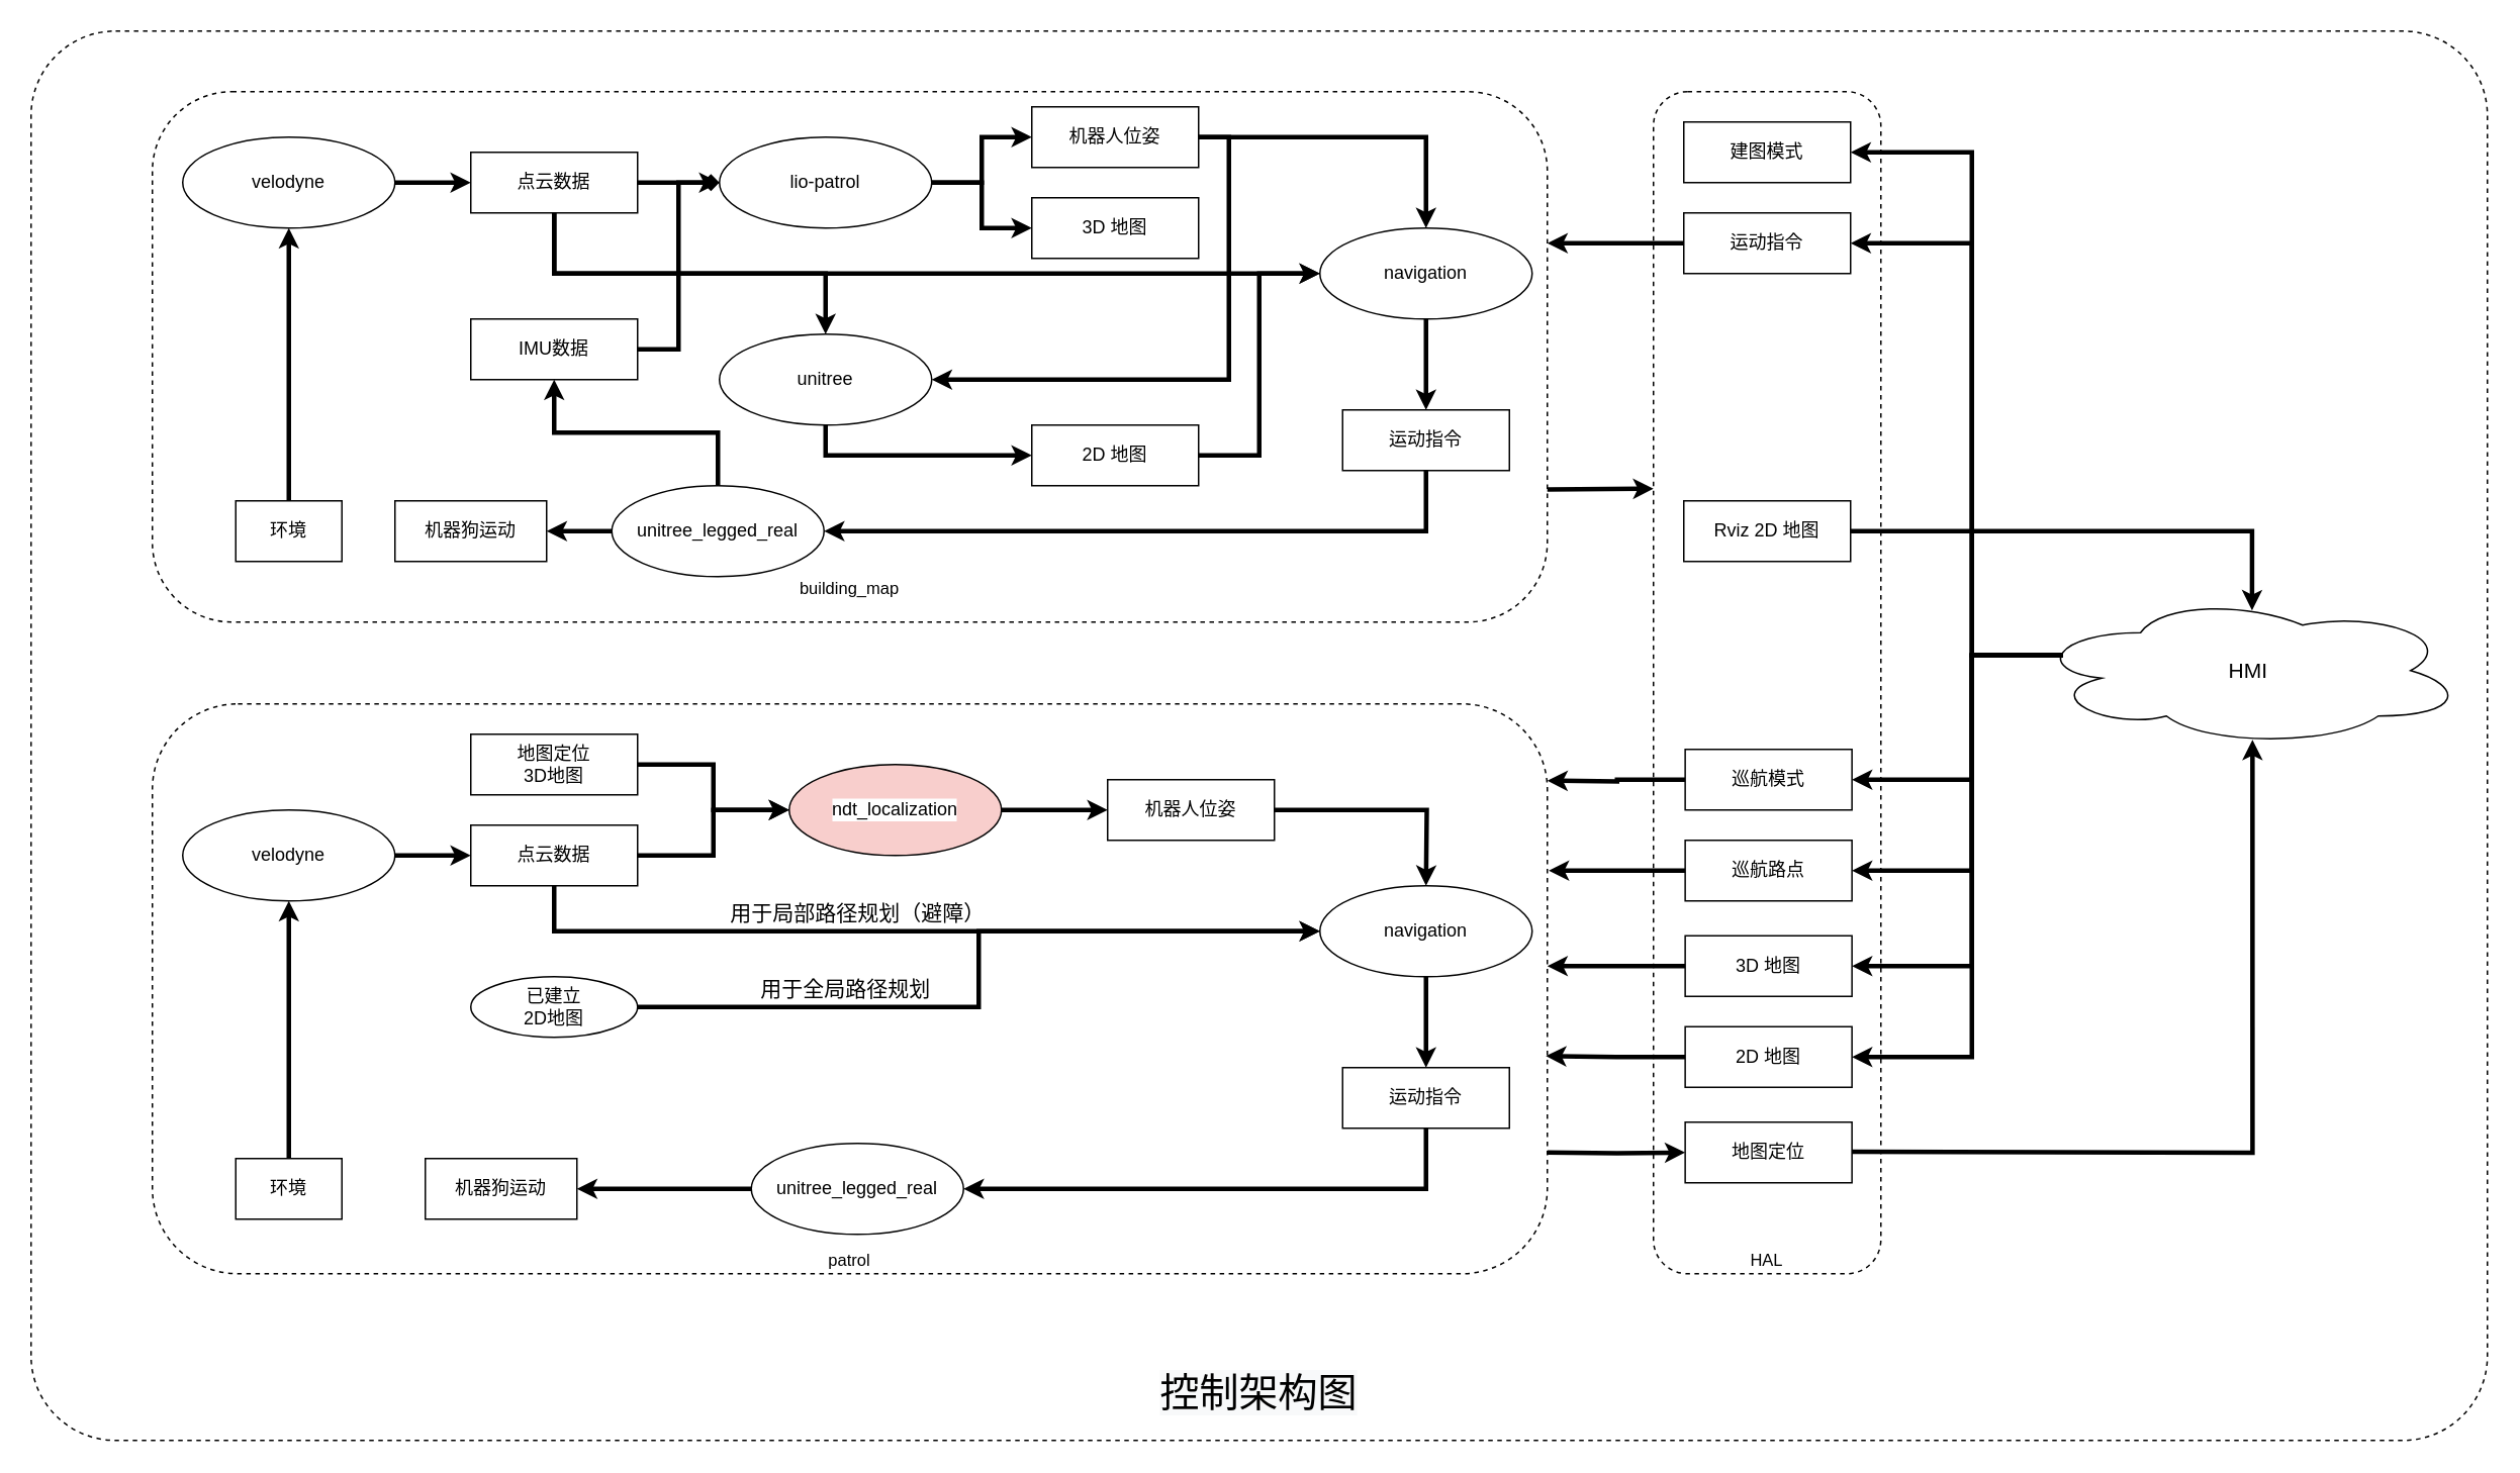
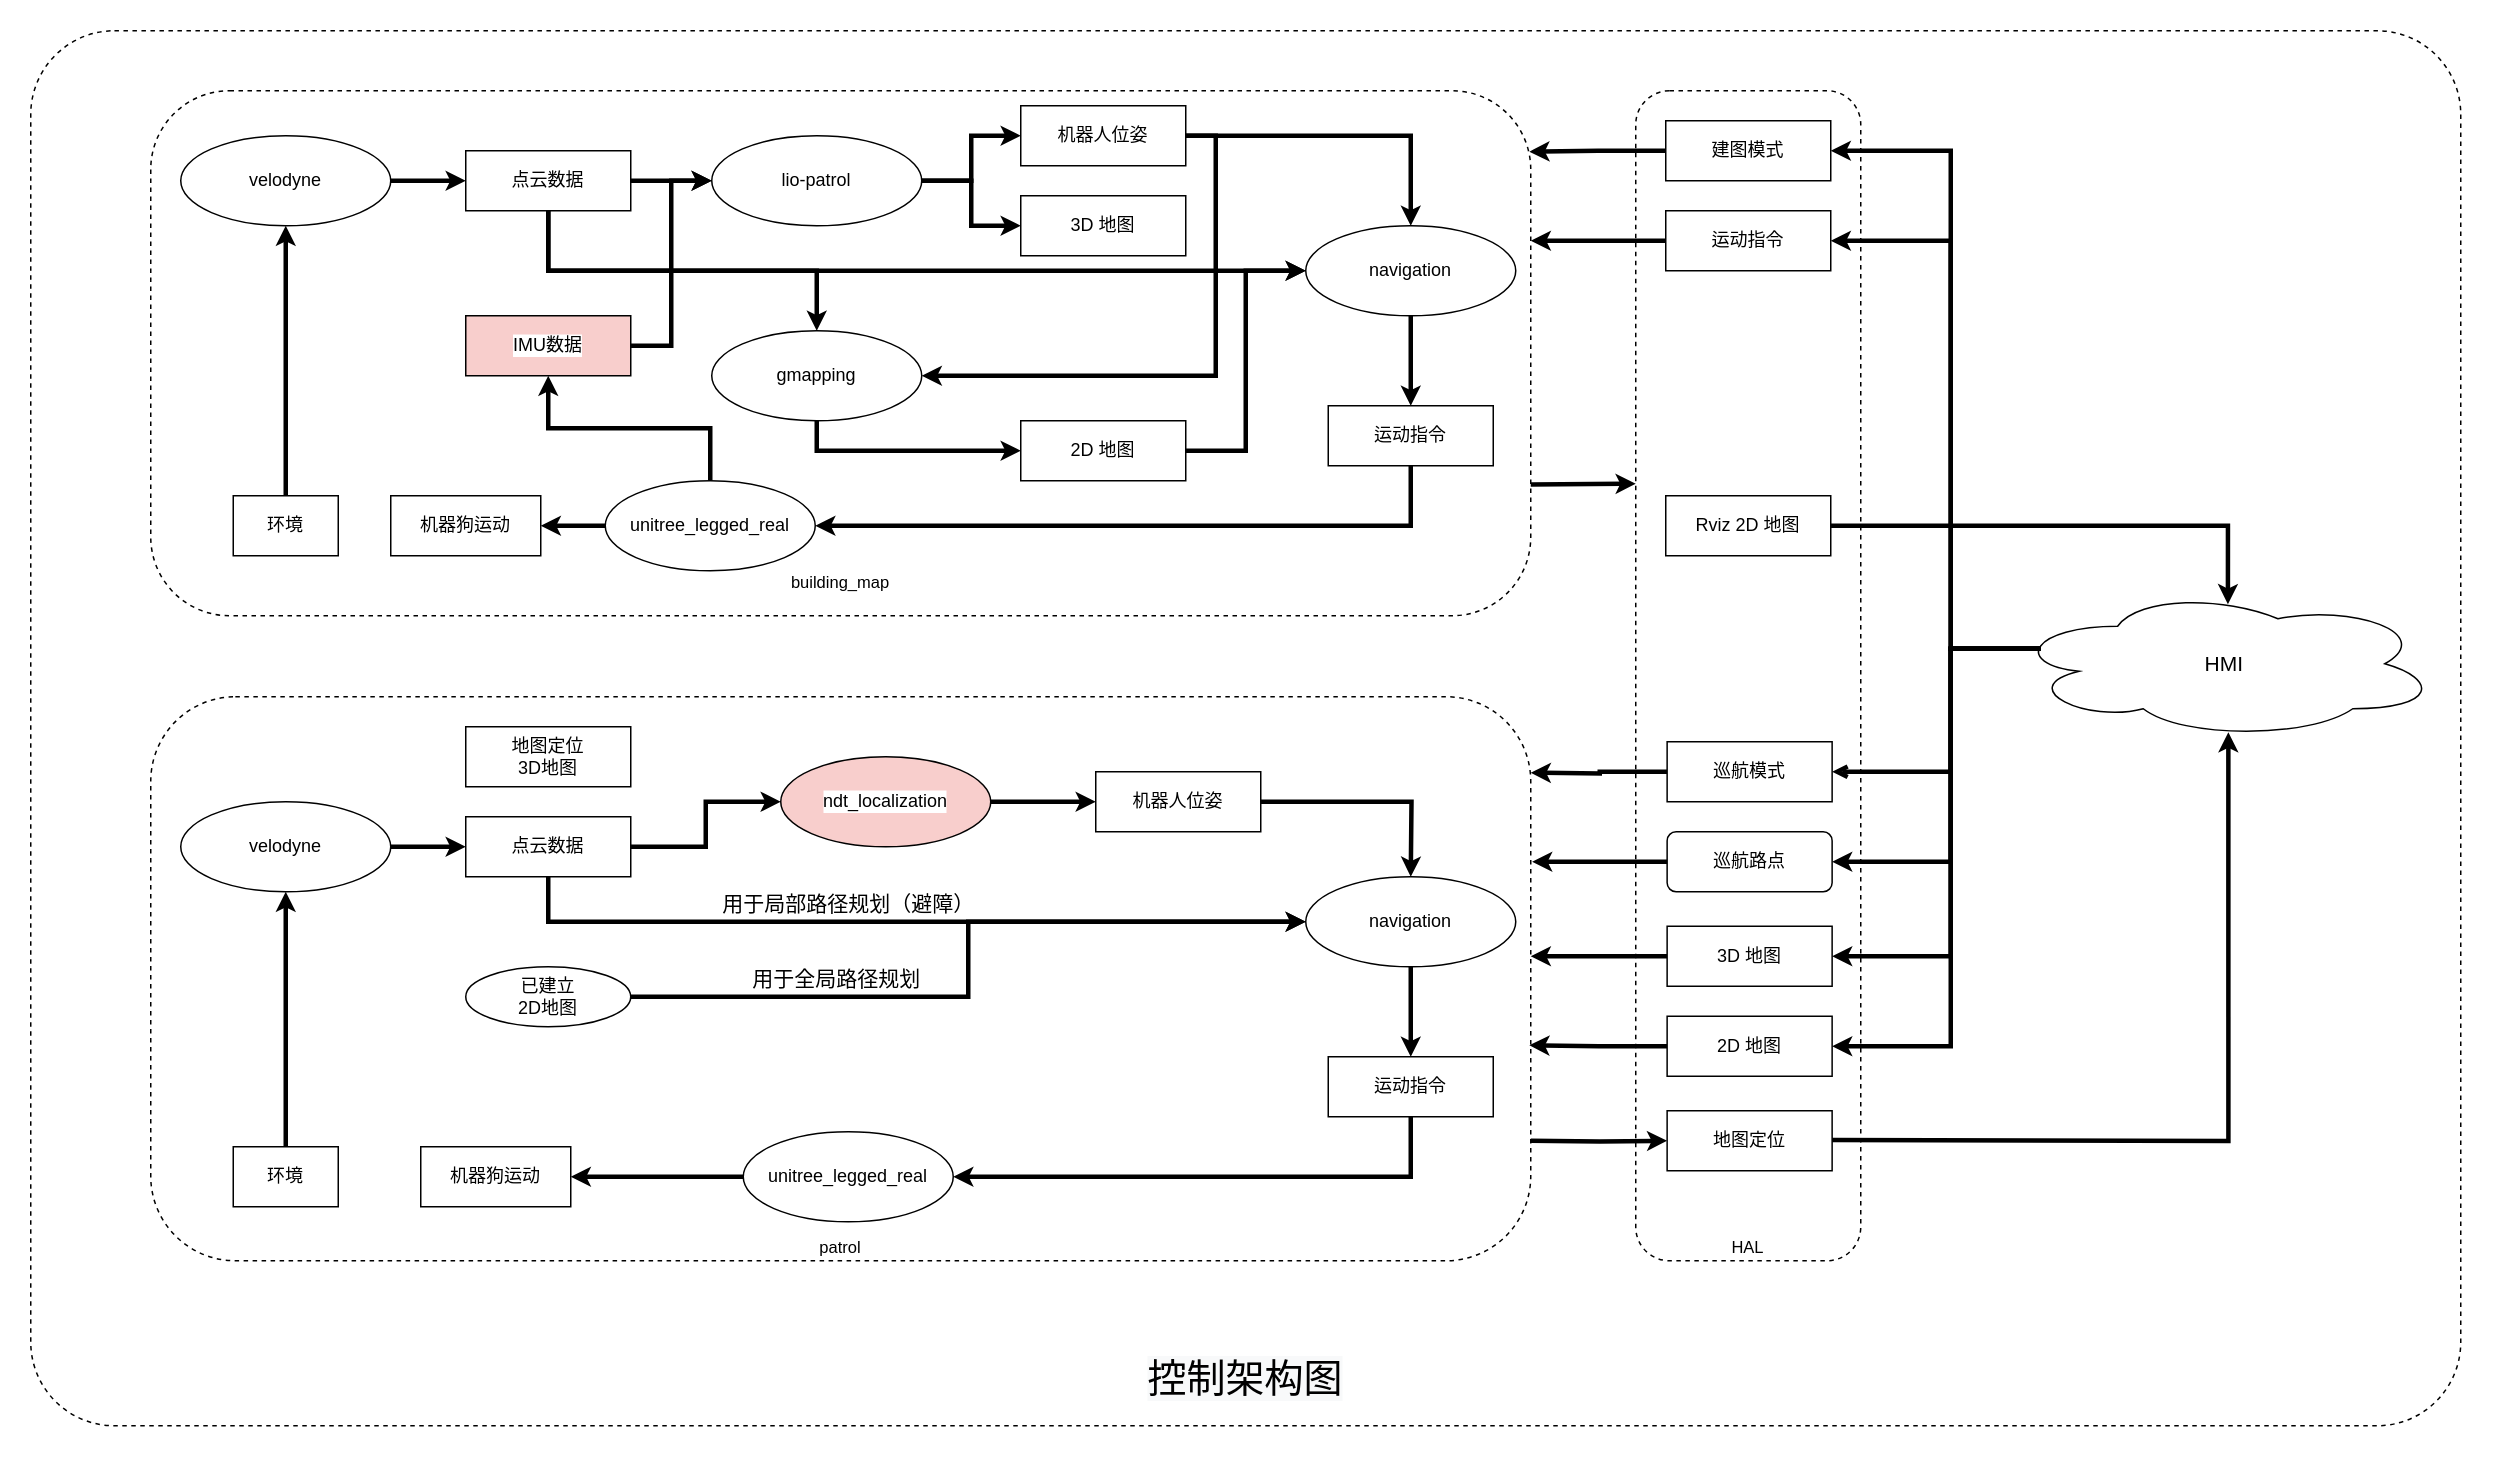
+ <mxCell id="62" value="" style="edgeStyle=orthogonalEdgeStyle;rounded=0;orthogonalLoop=1;jettySize=auto;html=1;fontSize=14;startSize=4;endSize=4;targetPerimeterSpacing=0;strokeColor=#000000;strokeWidth=3;fillColor=#FF9999;entryX=0.999;entryY=0.116;entryDx=0;entryDy=0;entryPerimeter=0;" edge="1" parent="1" source="63" target="5"><mxGeometry relative="1" as="geometry" /></mxCell>
- <mxCell id="28" value="&lt;span&gt;IMU数据&lt;/span&gt;" style="rounded=0;whiteSpace=wrap;html=1;labelBackgroundColor=#FFFFFF;" vertex="1" parent="1"><mxGeometry x="310" y="210" width="110" height="40" as="geometry" /></mxCell>
+ <mxCell id="28" value="&lt;span&gt;IMU数据&lt;/span&gt;" style="rounded=0;whiteSpace=wrap;html=1;labelBackgroundColor=#FFFFFF;fillColor=#f8cecc;" vertex="1" parent="1"><mxGeometry x="310" y="210" width="110" height="40" as="geometry" /></mxCell>
- <mxCell id="27" value="" style="edgeStyle=orthogonalEdgeStyle;rounded=0;orthogonalLoop=1;jettySize=auto;html=1;startSize=4;endSize=4;targetPerimeterSpacing=0;strokeColor=#000000;strokeWidth=3;fillColor=#FF9999;entryX=0;entryY=0.5;entryDx=0;entryDy=0;endArrow=diamond;" edge="1" parent="1" source="28" target="11"><mxGeometry relative="1" as="geometry" /></mxCell>
+ <mxCell id="27" value="" style="edgeStyle=orthogonalEdgeStyle;rounded=0;orthogonalLoop=1;jettySize=auto;html=1;startSize=4;endSize=4;targetPerimeterSpacing=0;strokeColor=#000000;strokeWidth=3;fillColor=#FF9999;entryX=0;entryY=0.5;entryDx=0;entryDy=0;" edge="1" parent="1" source="28" target="11"><mxGeometry relative="1" as="geometry" /></mxCell>
- <mxCell id="24" value="unitree" style="ellipse;whiteSpace=wrap;html=1;labelBackgroundColor=#FFFFFF;" vertex="1" parent="1"><mxGeometry x="474" y="220" width="140" height="60" as="geometry" /></mxCell>
+ <mxCell id="24" value="gmapping" style="ellipse;whiteSpace=wrap;html=1;labelBackgroundColor=#FFFFFF;" vertex="1" parent="1"><mxGeometry x="474" y="220" width="140" height="60" as="geometry" /></mxCell>
- <mxCell id="55" value="" style="edgeStyle=orthogonalEdgeStyle;rounded=0;orthogonalLoop=1;jettySize=auto;html=1;startSize=4;endSize=4;targetPerimeterSpacing=0;strokeColor=#000000;strokeWidth=3;fillColor=#FF9999;" edge="1" parent="1" source="56" target="43"><mxGeometry relative="1" as="geometry" /></mxCell>
- <mxCell id="72" value="" style="edgeStyle=orthogonalEdgeStyle;rounded=0;orthogonalLoop=1;jettySize=auto;html=1;fontSize=14;startSize=4;endSize=4;targetPerimeterSpacing=0;strokeColor=#000000;strokeWidth=3;fillColor=#FF9999;entryX=1;entryY=0.5;entryDx=0;entryDy=0;exitX=0.07;exitY=0.4;exitDx=0;exitDy=0;exitPerimeter=0;" edge="1" parent="1" source="60" target="67"><mxGeometry relative="1" as="geometry"><mxPoint x="1510" y="558" as="sourcePoint" /><mxPoint x="1230.92" y="580" as="targetPoint" /><Array as="points"><mxPoint x="1300" y="432" /><mxPoint x="1300" y="514" /></Array></mxGeometry></mxCell>
+ <mxCell id="72" value="" style="edgeStyle=orthogonalEdgeStyle;rounded=0;orthogonalLoop=1;jettySize=auto;html=1;fontSize=14;startSize=4;endSize=4;targetPerimeterSpacing=0;strokeColor=#000000;strokeWidth=3;fillColor=#FF9999;entryX=1;entryY=0.5;entryDx=0;entryDy=0;exitX=0.07;exitY=0.4;exitDx=0;exitDy=0;exitPerimeter=0;endArrow=open;" edge="1" parent="1" source="60" target="67"><mxGeometry relative="1" as="geometry"><mxPoint x="1510" y="558" as="sourcePoint" /><mxPoint x="1230.92" y="580" as="targetPoint" /><Array as="points"><mxPoint x="1300" y="432" /><mxPoint x="1300" y="514" /></Array></mxGeometry></mxCell>
- <mxCell id="68" value="巡航路点" style="rounded=0;whiteSpace=wrap;html=1;labelBackgroundColor=#FFFFFF;" vertex="1" parent="1"><mxGeometry x="1110.92" y="554" width="110" height="40" as="geometry" /></mxCell>
+ <mxCell id="68" value="巡航路点" style="whiteSpace=wrap;html=1;labelBackgroundColor=#FFFFFF;rounded=1;" vertex="1" parent="1"><mxGeometry x="1110.92" y="554" width="110" height="40" as="geometry" /></mxCell>
